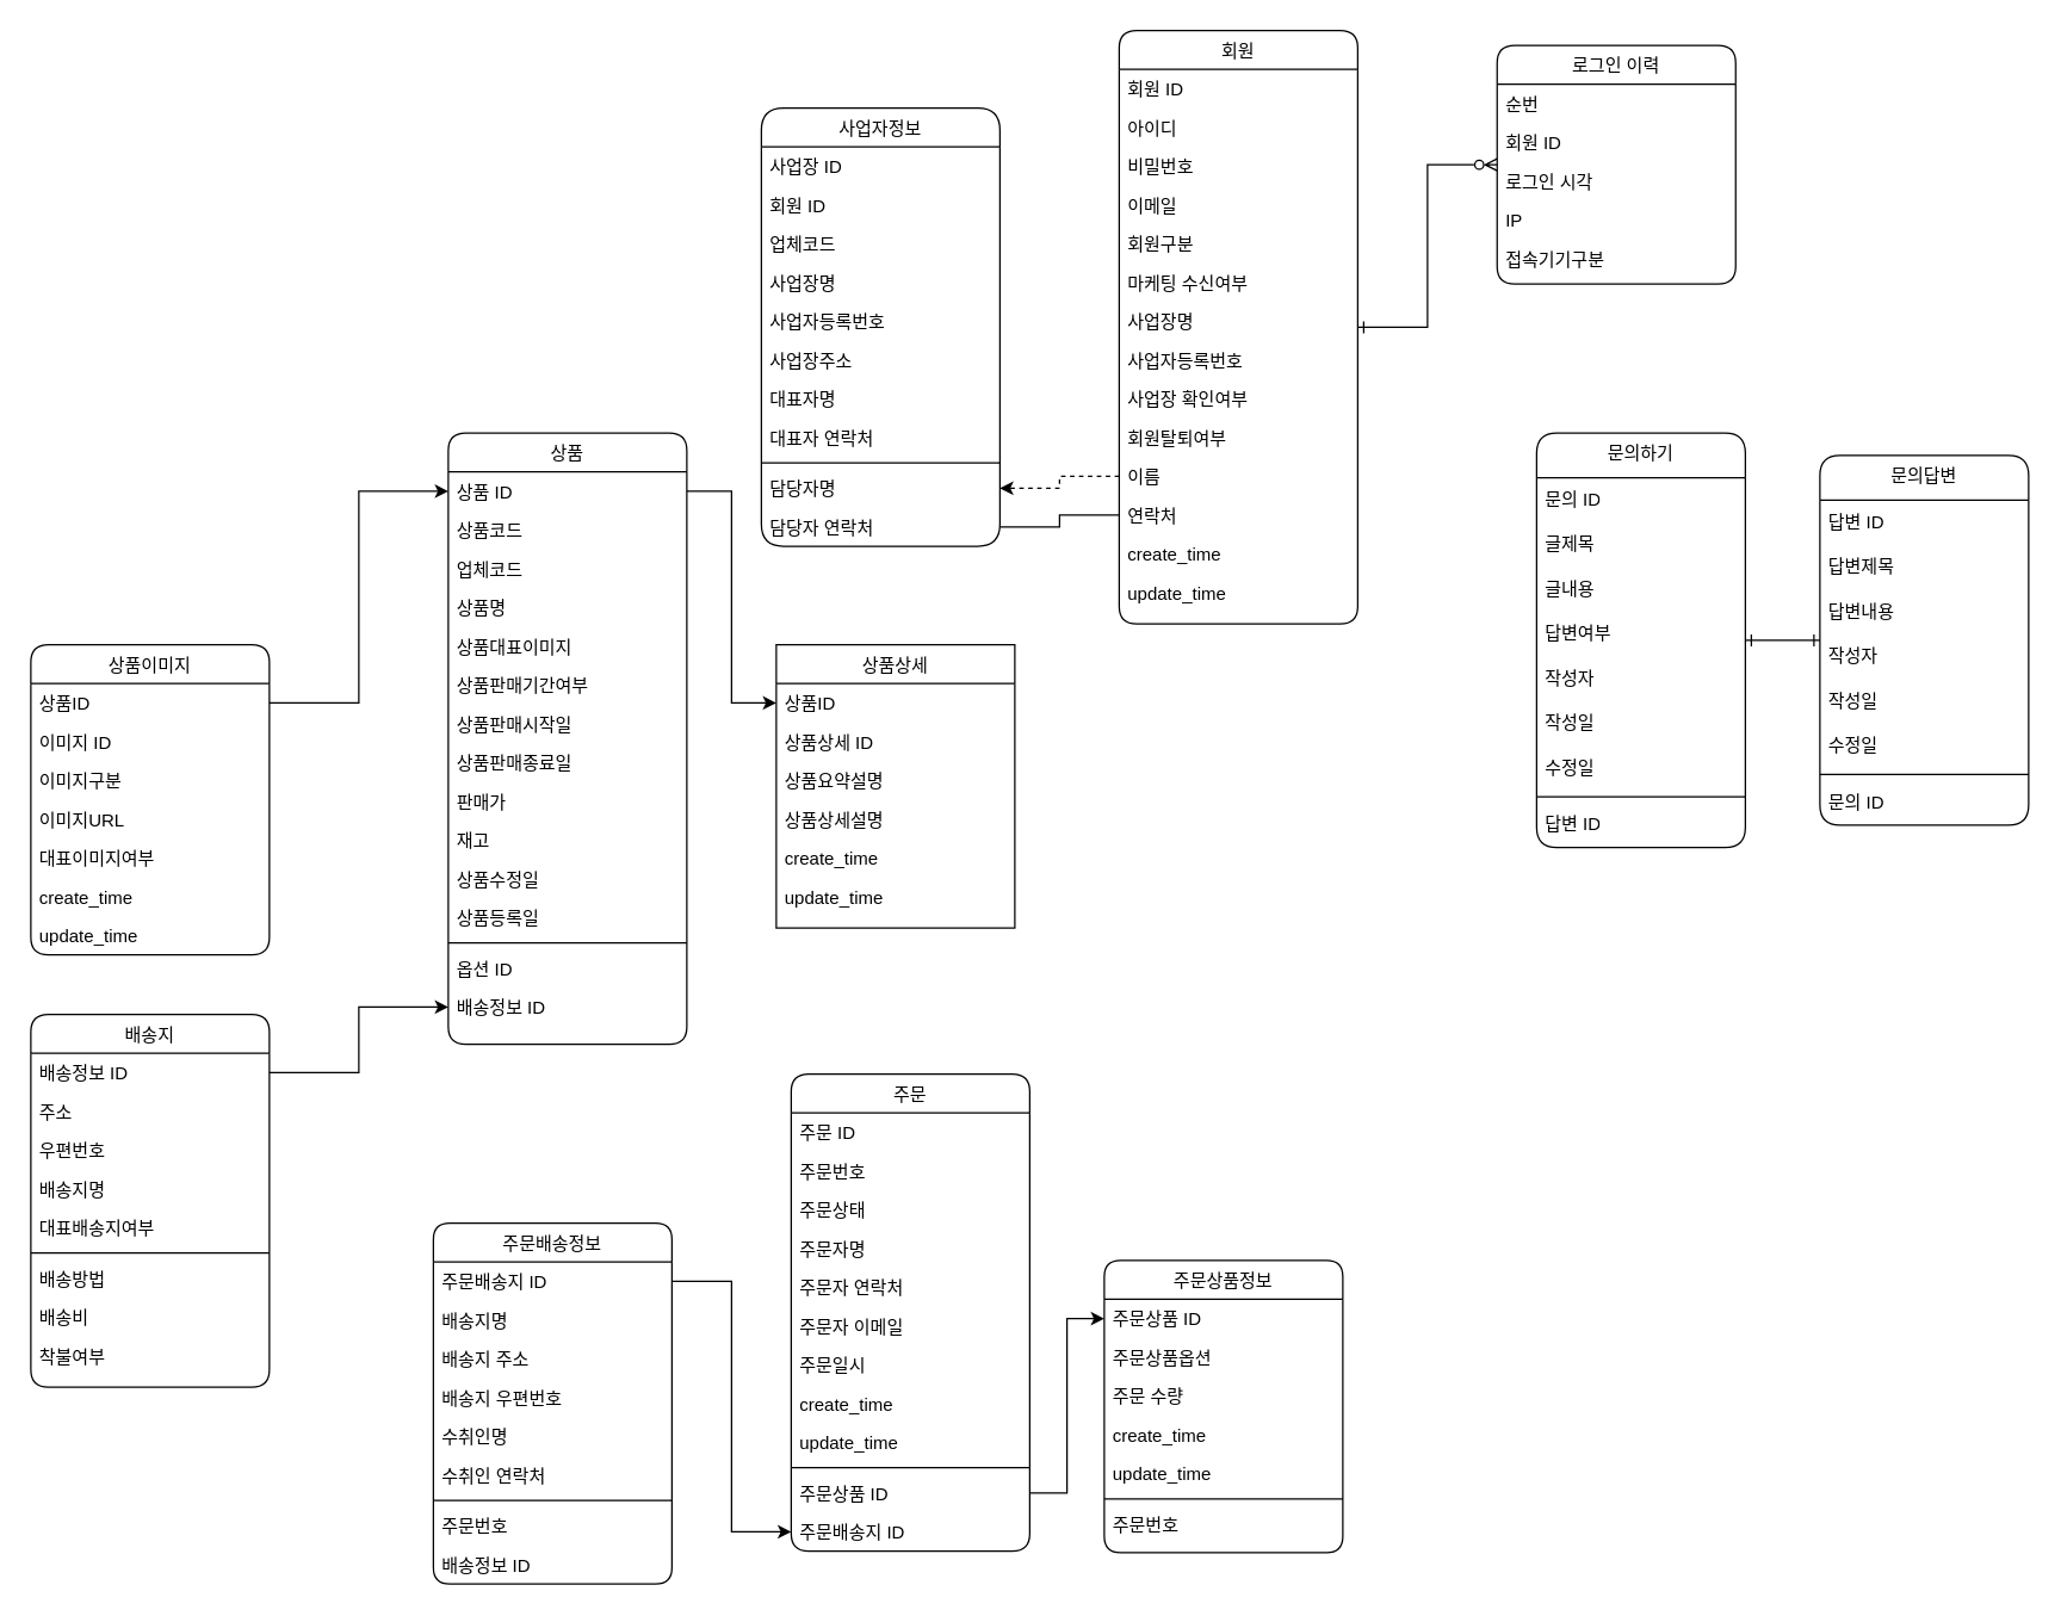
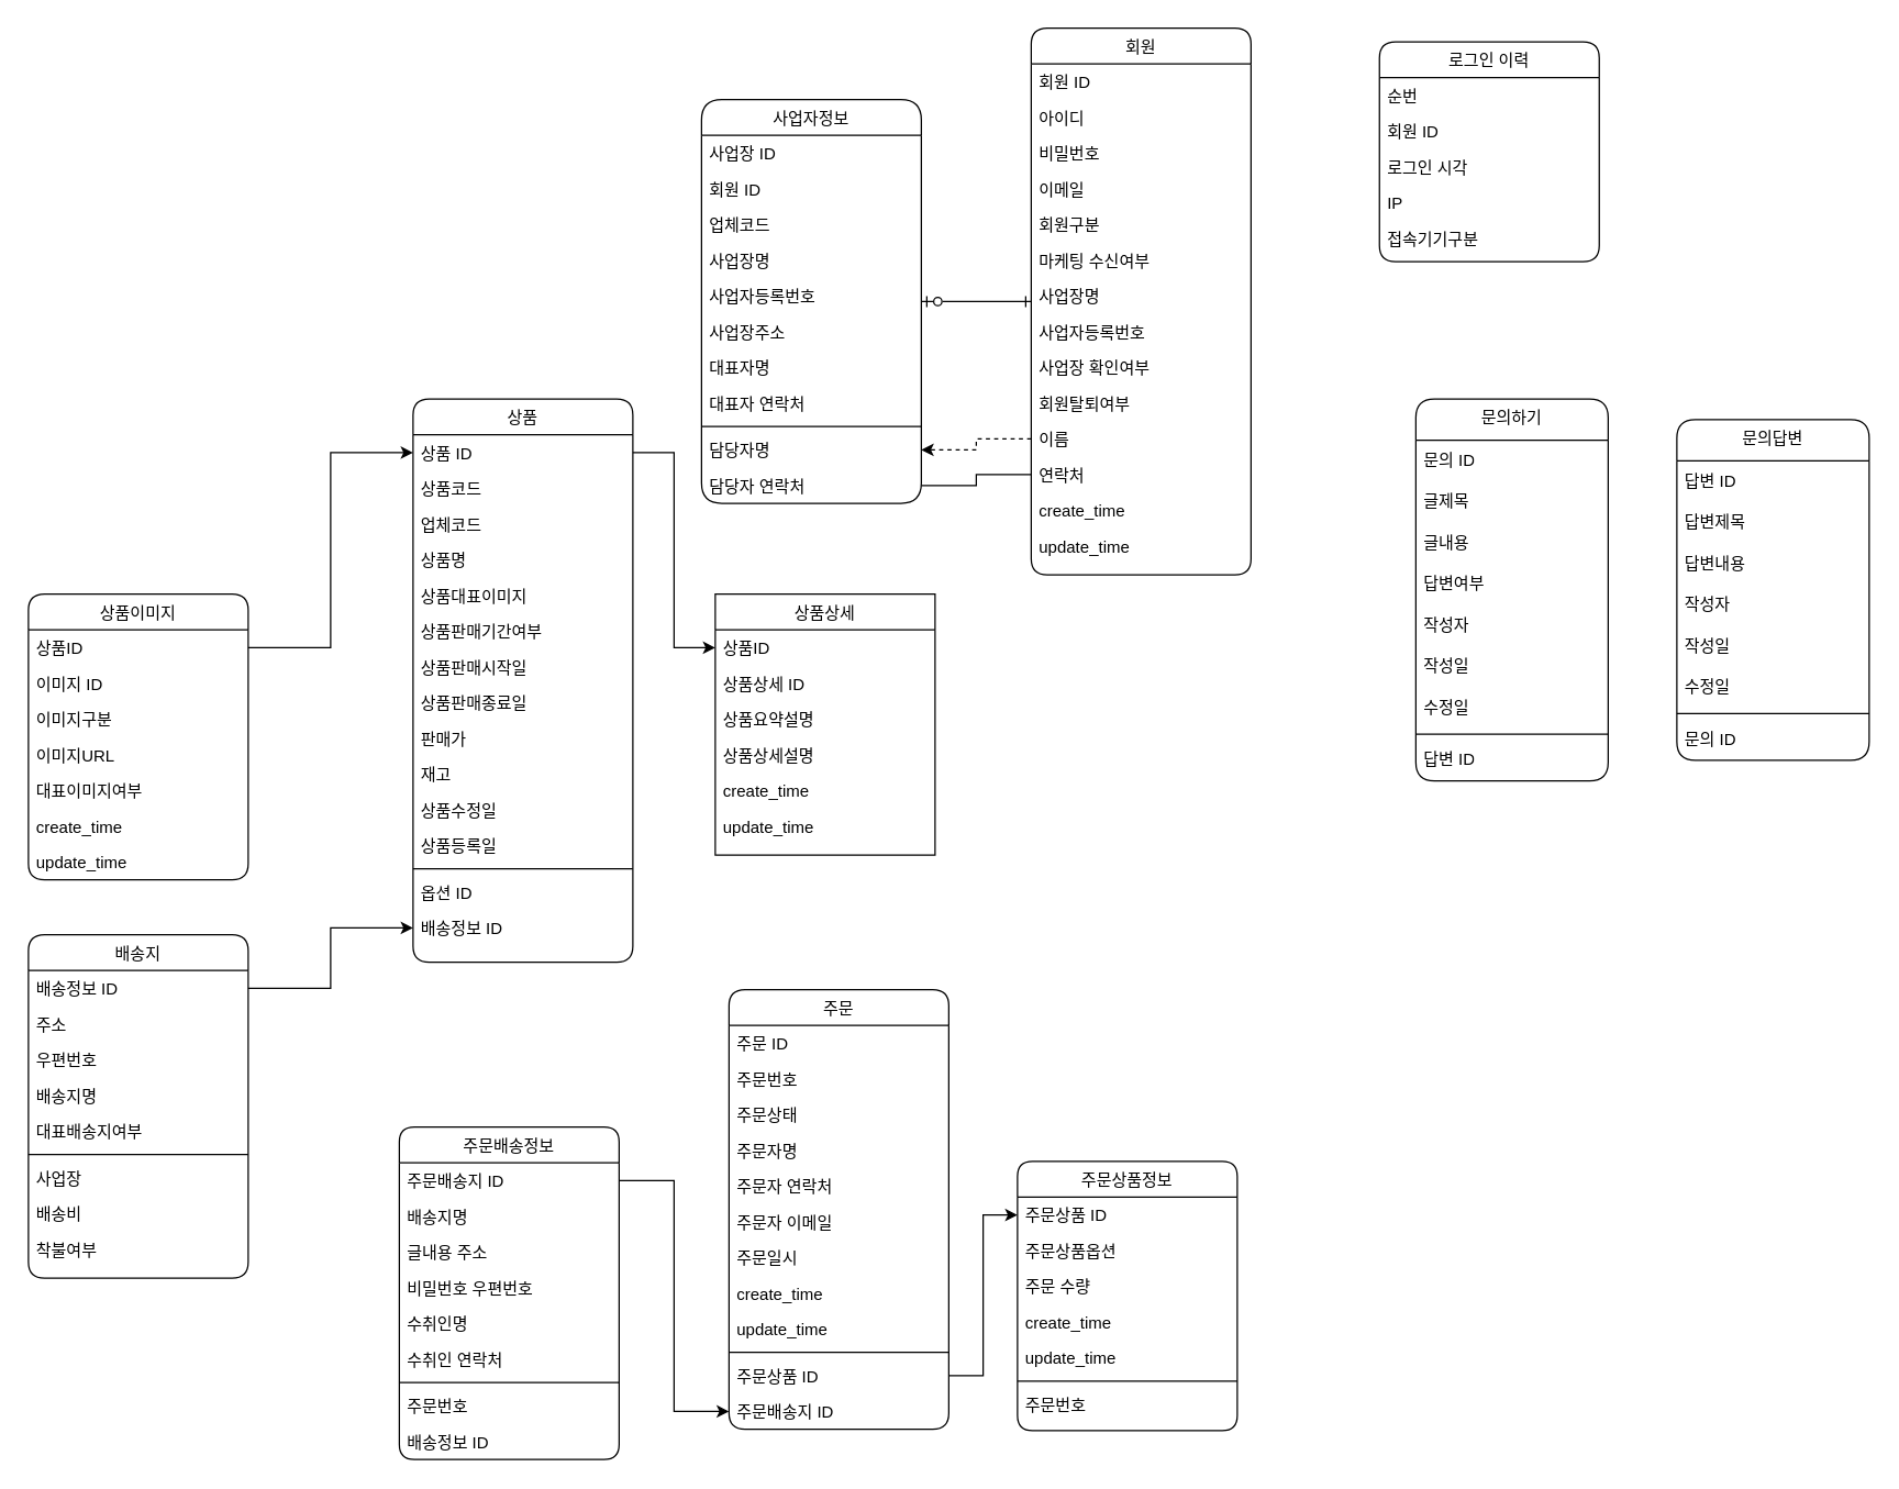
- <mxCell id="87" style="edgeStyle=orthogonalEdgeStyle;rounded=0;orthogonalLoop=1;jettySize=auto;html=1;endArrow=ERone;endFill=0;startArrow=ERzeroToMany;startFill=0;" parent="1" source="88" target="2" edge="1"><mxGeometry relative="1" as="geometry"><mxPoint x="660" y="60" as="targetPoint" /></mxGeometry></mxCell>
+ <mxCell id="85" style="edgeStyle=orthogonalEdgeStyle;rounded=0;orthogonalLoop=1;jettySize=auto;html=1;endArrow=ERzeroToOne;endFill=0;startArrow=ERone;startFill=0;" parent="1" source="2" target="27" edge="1"><mxGeometry relative="1" as="geometry"><mxPoint x="900" y="40" as="sourcePoint" /><mxPoint x="1040" y="56" as="targetPoint" /></mxGeometry></mxCell>
- <mxCell id="86" value="" style="endArrow=ERone;html=1;rounded=0;startArrow=ERone;startFill=0;endFill=0;" parent="1" source="66" target="76" edge="1"><mxGeometry width="50" height="50" relative="1" as="geometry"><mxPoint x="1250" y="680" as="sourcePoint" /><mxPoint x="1300" y="630" as="targetPoint" /></mxGeometry></mxCell>
- <mxCell id="24" value="배송방법" style="text;align=left;verticalAlign=top;spacingLeft=4;spacingRight=4;overflow=hidden;rotatable=0;points=[[0,0.5],[1,0.5]];portConstraint=eastwest;rounded=1;labelBackgroundColor=none;" parent="17" vertex="1"><mxGeometry y="164" width="160" height="26" as="geometry" /></mxCell>
+ <mxCell id="24" value="사업장" style="text;align=left;verticalAlign=top;spacingLeft=4;spacingRight=4;overflow=hidden;rotatable=0;points=[[0,0.5],[1,0.5]];portConstraint=eastwest;rounded=1;labelBackgroundColor=none;" parent="17" vertex="1"><mxGeometry y="164" width="160" height="26" as="geometry" /></mxCell>
- <mxCell id="119" value="배송지 주소" style="text;align=left;verticalAlign=top;spacingLeft=4;spacingRight=4;overflow=hidden;rotatable=0;points=[[0,0.5],[1,0.5]];portConstraint=eastwest;rounded=1;labelBackgroundColor=none;" parent="116" vertex="1"><mxGeometry y="78" width="160" height="26" as="geometry" /></mxCell>
+ <mxCell id="119" value="글내용 주소" style="text;align=left;verticalAlign=top;spacingLeft=4;spacingRight=4;overflow=hidden;rotatable=0;points=[[0,0.5],[1,0.5]];portConstraint=eastwest;rounded=1;labelBackgroundColor=none;" parent="116" vertex="1"><mxGeometry y="78" width="160" height="26" as="geometry" /></mxCell>
- <mxCell id="120" value="배송지 우편번호" style="text;align=left;verticalAlign=top;spacingLeft=4;spacingRight=4;overflow=hidden;rotatable=0;points=[[0,0.5],[1,0.5]];portConstraint=eastwest;rounded=1;shadow=0;html=0;labelBackgroundColor=none;" parent="116" vertex="1"><mxGeometry y="104" width="160" height="26" as="geometry" /></mxCell>
+ <mxCell id="120" value="비밀번호 우편번호" style="text;align=left;verticalAlign=top;spacingLeft=4;spacingRight=4;overflow=hidden;rotatable=0;points=[[0,0.5],[1,0.5]];portConstraint=eastwest;rounded=1;shadow=0;html=0;labelBackgroundColor=none;" parent="116" vertex="1"><mxGeometry y="104" width="160" height="26" as="geometry" /></mxCell>
